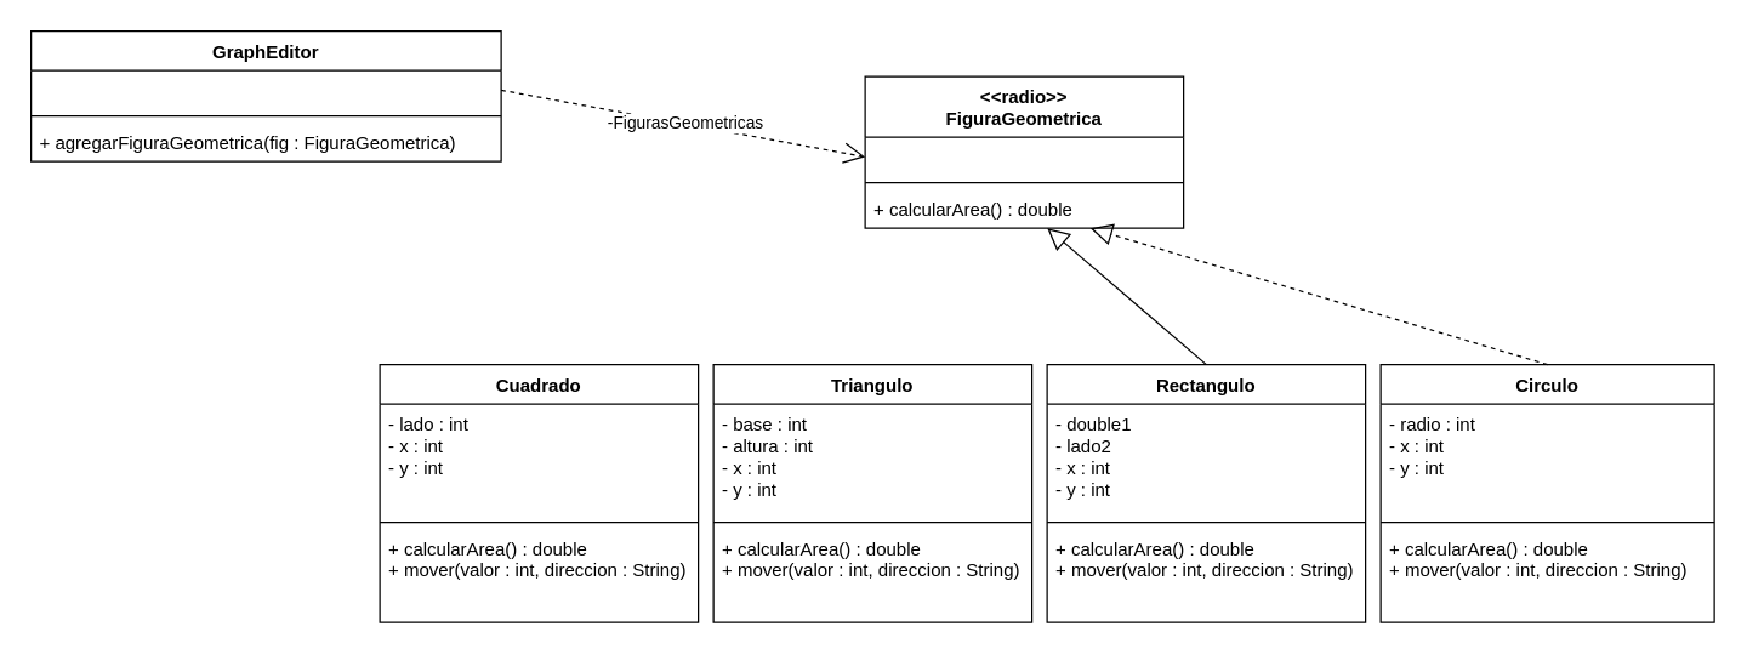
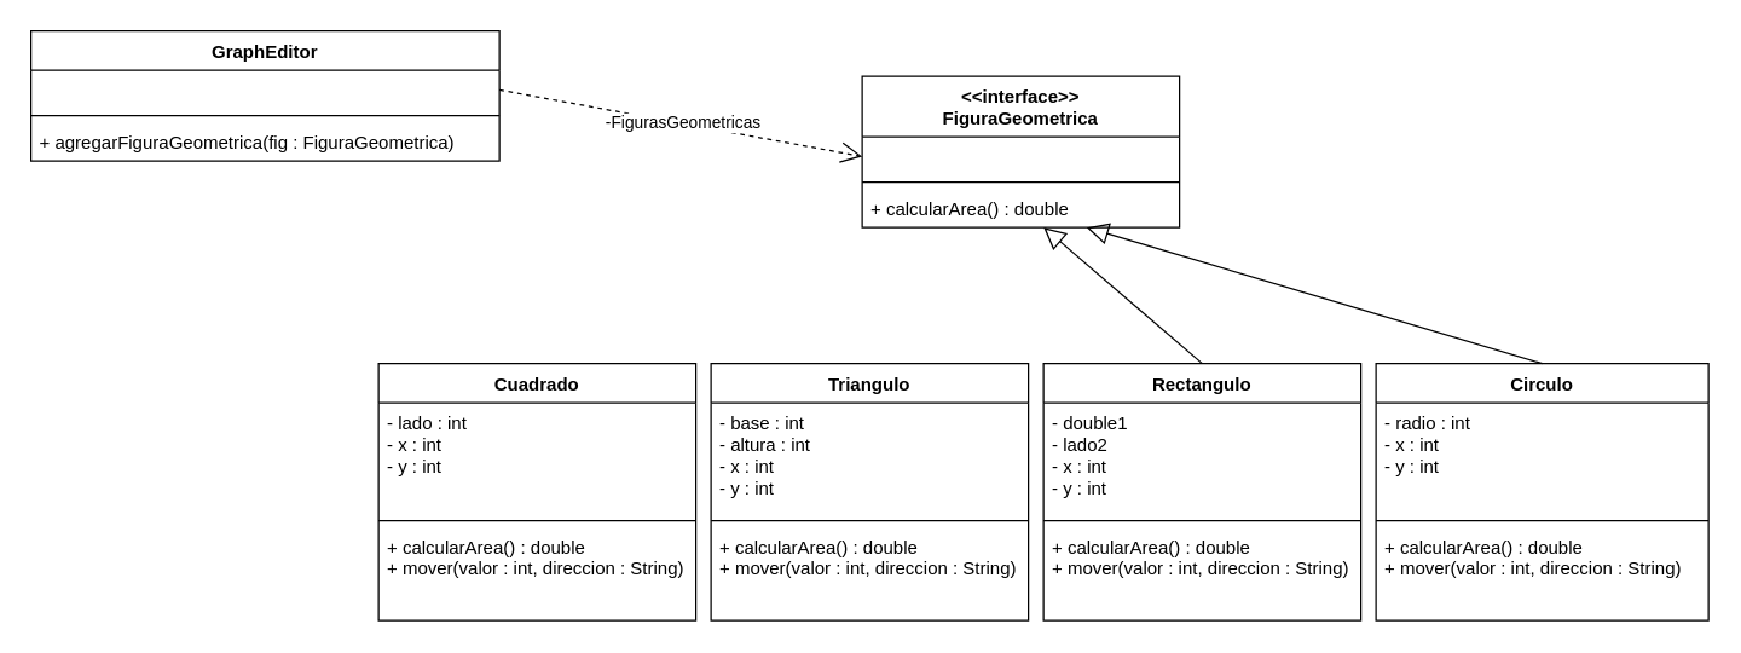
- <mxCell id="6" value="&amp;lt;&amp;lt;radio&amp;gt;&amp;gt;&lt;br&gt;FiguraGeometrica" style="swimlane;fontStyle=1;align=center;verticalAlign=top;childLayout=stackLayout;horizontal=1;startSize=40;horizontalStack=0;resizeParent=1;resizeParentMax=0;resizeLast=0;collapsible=1;marginBottom=0;whiteSpace=wrap;html=1;" vertex="1" parent="1"><mxGeometry x="570" y="50" width="210" height="100" as="geometry" /></mxCell>
+ <mxCell id="6" value="&amp;lt;&amp;lt;interface&amp;gt;&amp;gt;&lt;br&gt;FiguraGeometrica" style="swimlane;fontStyle=1;align=center;verticalAlign=top;childLayout=stackLayout;horizontal=1;startSize=40;horizontalStack=0;resizeParent=1;resizeParentMax=0;resizeLast=0;collapsible=1;marginBottom=0;whiteSpace=wrap;html=1;" vertex="1" parent="1"><mxGeometry x="570" y="50" width="210" height="100" as="geometry" /></mxCell>
- <mxCell id="28" value="" style="endArrow=block;dashed=1;endFill=0;endSize=12;html=1;rounded=0;exitX=0.5;exitY=0;exitDx=0;exitDy=0;" edge="1" parent="1" source="22" target="9"><mxGeometry width="160" relative="1" as="geometry"><mxPoint x="760" y="250" as="sourcePoint" /><mxPoint x="694" y="160" as="targetPoint" /></mxGeometry></mxCell>
+ <mxCell id="28" value="" style="endArrow=block;dashed=0;endFill=0;endSize=12;html=1;rounded=0;exitX=0.5;exitY=0;exitDx=0;exitDy=0;" edge="1" parent="1" source="22" target="9"><mxGeometry width="160" relative="1" as="geometry"><mxPoint x="760" y="250" as="sourcePoint" /><mxPoint x="694" y="160" as="targetPoint" /></mxGeometry></mxCell>
